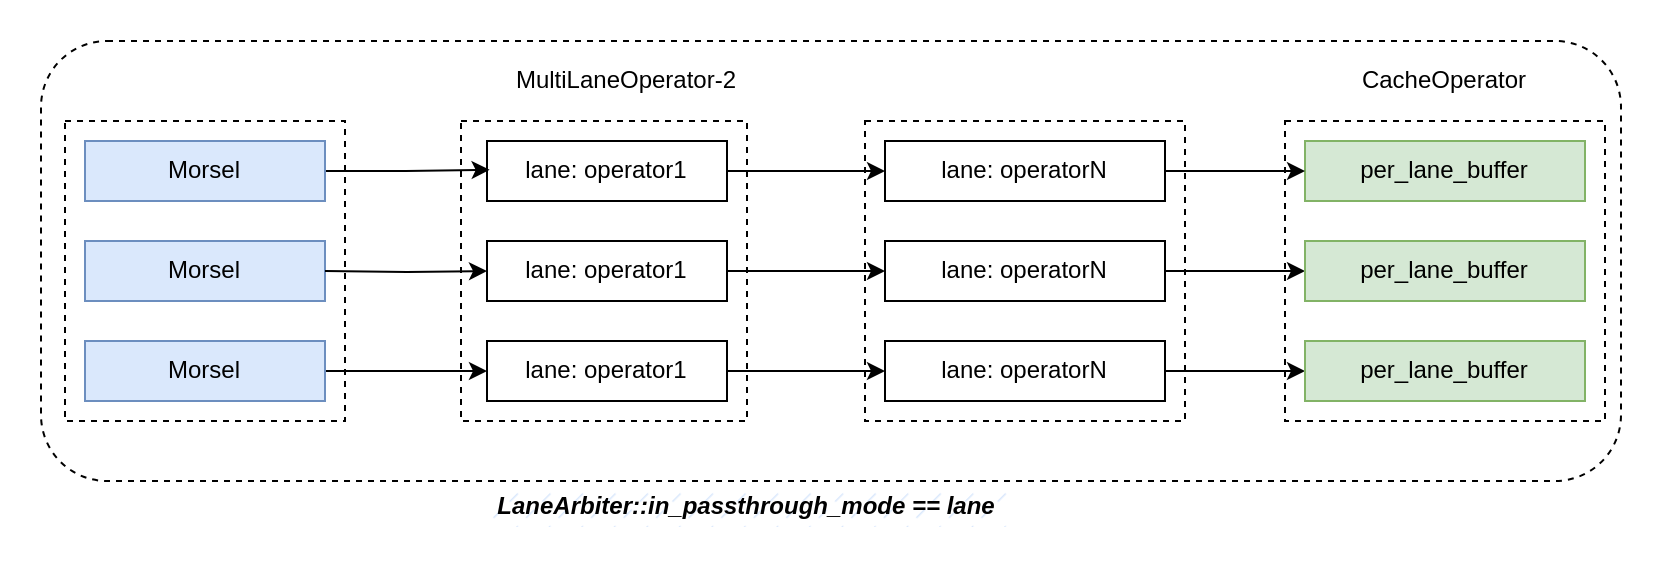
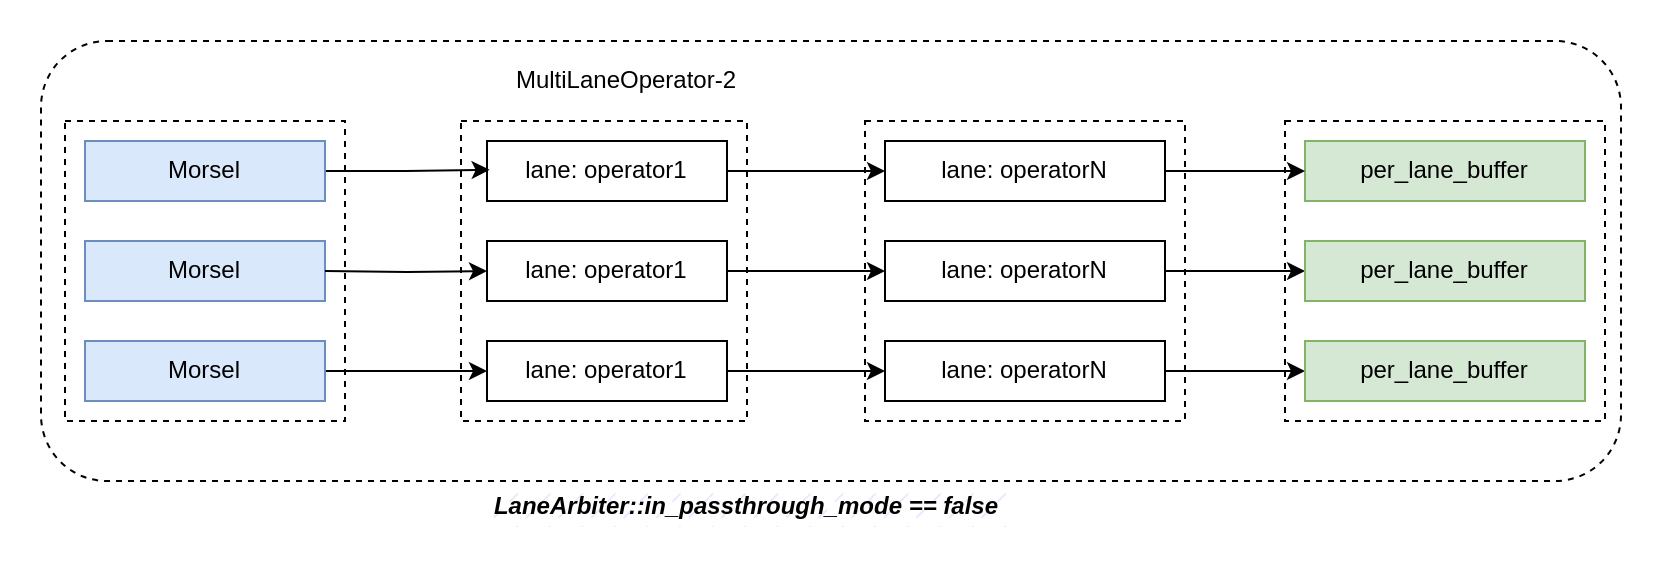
- <mxCell id="22" value="CacheOperator" style="text;html=1;strokeColor=none;fillColor=none;align=center;verticalAlign=middle;whiteSpace=wrap;rounded=0;" diagramCategory="general" diagramName="text" vertex="1" parent="1"><mxGeometry x="662" y="30" width="120" height="20" as="geometry" /></mxCell>
- <mxCell id="16" value="&lt;b&gt;&lt;i&gt;LaneArbiter::in_passthrough_mode == lane&lt;/i&gt;&lt;/b&gt;" style="text;html=1;strokeColor=none;fillColor=#dae8fc;align=center;verticalAlign=middle;whiteSpace=wrap;rounded=0;dashed=1;fillStyle=dashed;" diagramCategory="general" diagramName="text" vertex="1" parent="1"><mxGeometry x="243" y="243" width="260" height="20" as="geometry" /></mxCell>
+ <mxCell id="16" value="&lt;b&gt;&lt;i&gt;LaneArbiter::in_passthrough_mode == false&lt;/i&gt;&lt;/b&gt;" style="text;html=1;strokeColor=none;fillColor=#dae8fc;align=center;verticalAlign=middle;whiteSpace=wrap;rounded=0;dashed=1;fillStyle=dashed;" diagramCategory="general" diagramName="text" vertex="1" parent="1"><mxGeometry x="243" y="243" width="260" height="20" as="geometry" /></mxCell>
